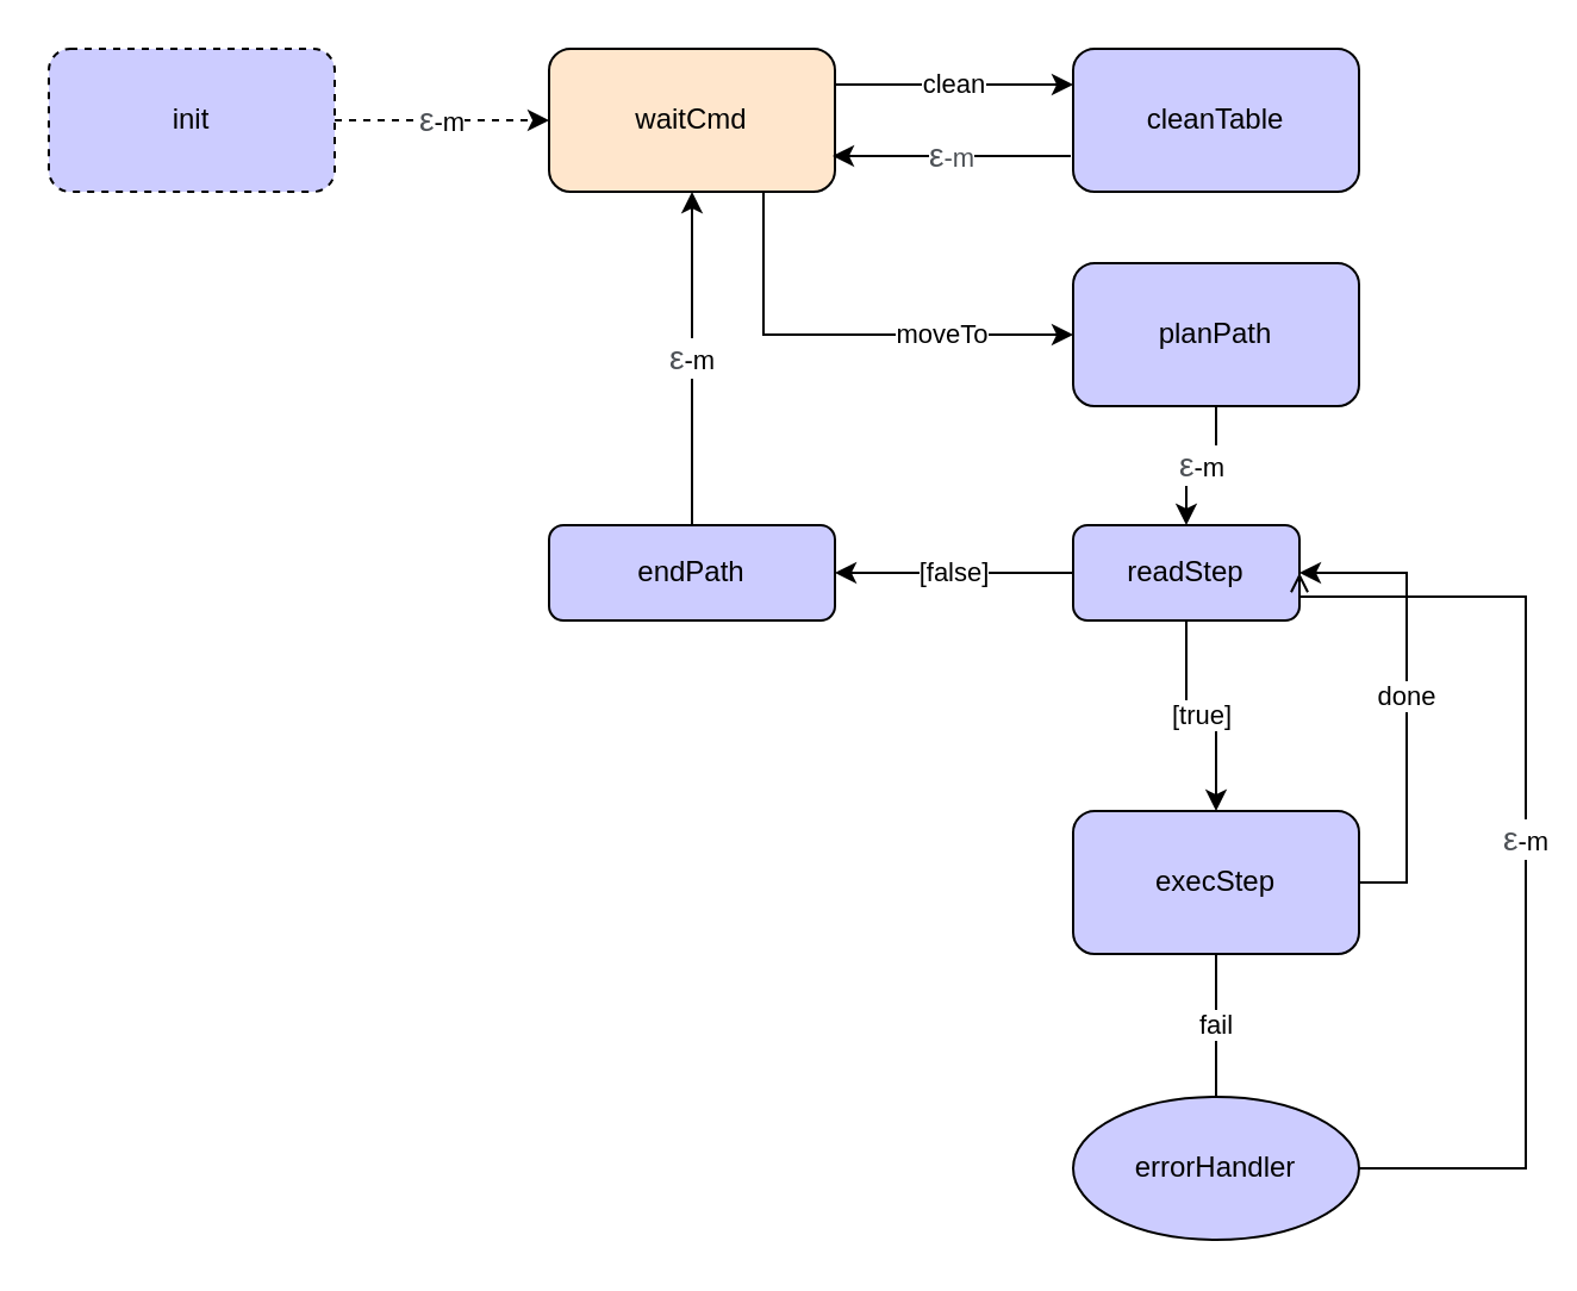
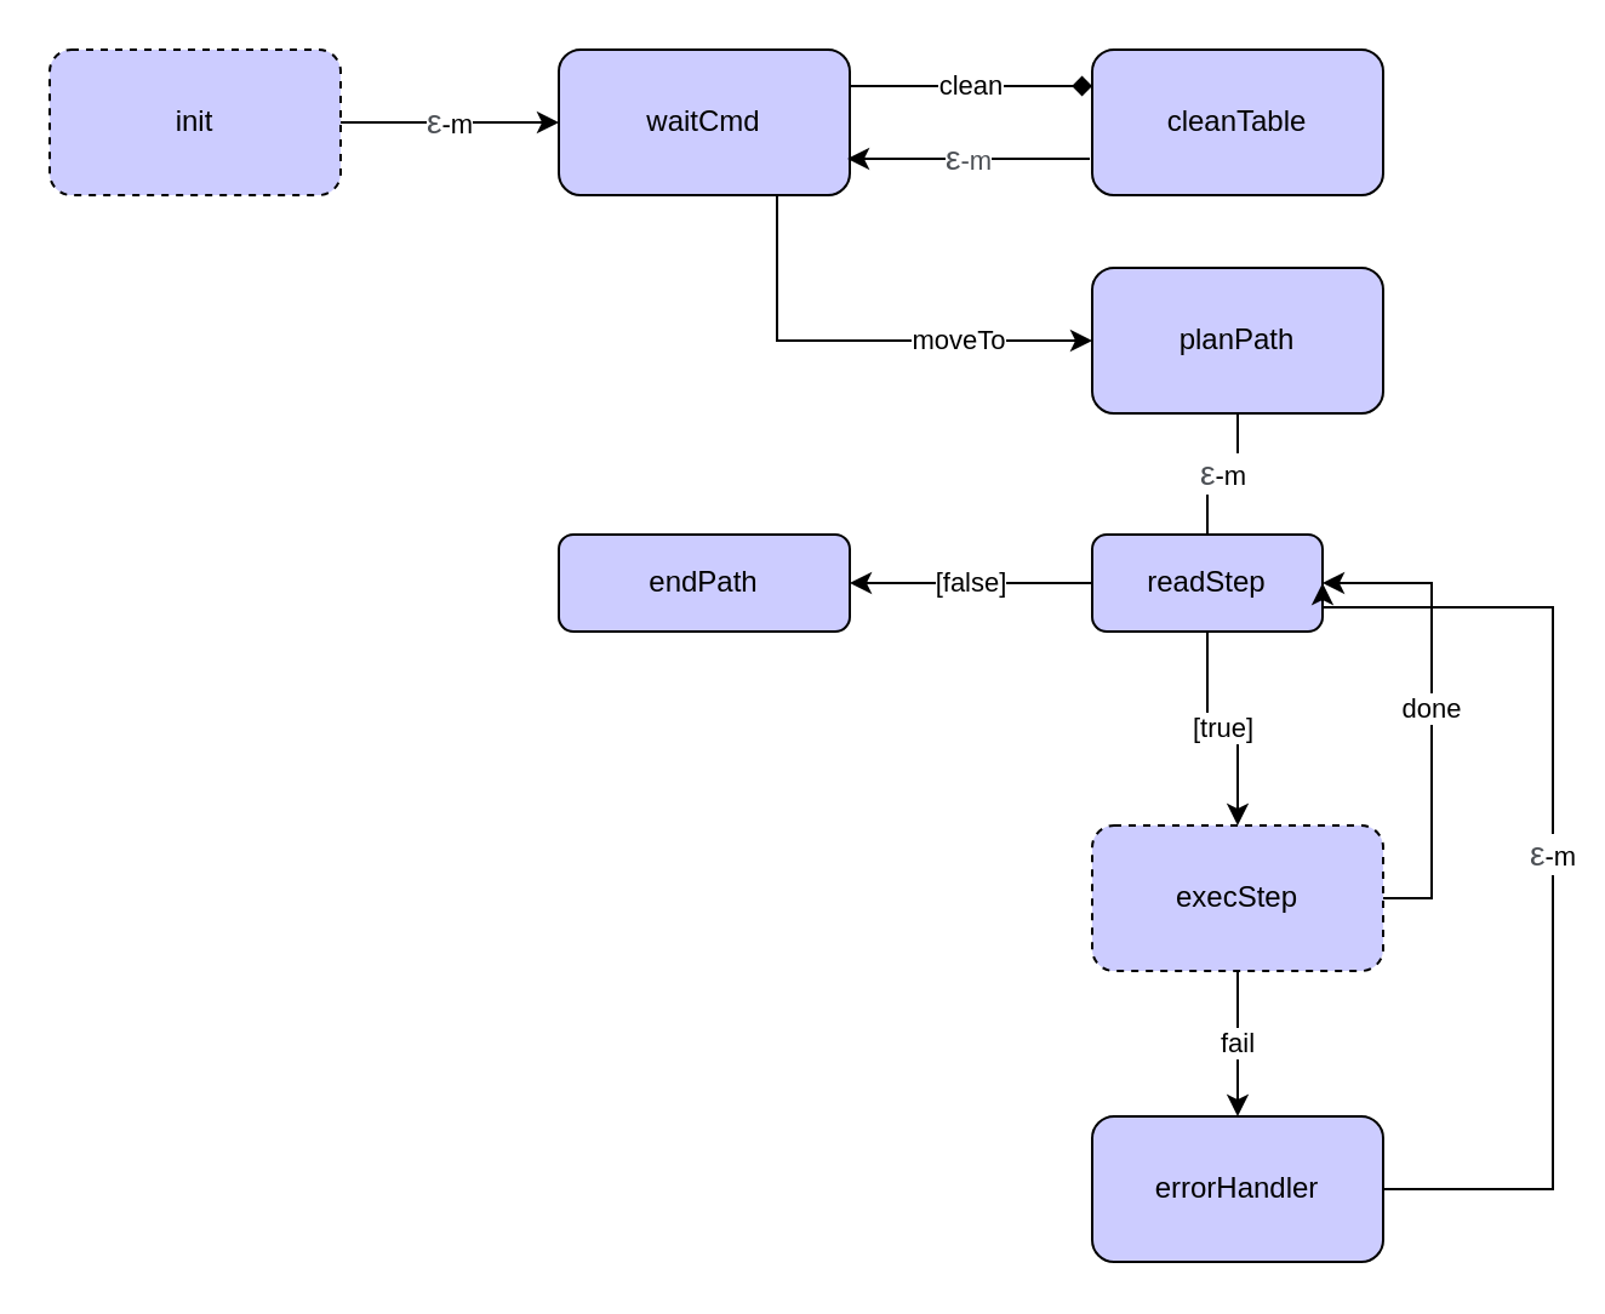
- <mxCell id="4" value="clean" style="edgeStyle=orthogonalEdgeStyle;rounded=0;orthogonalLoop=1;jettySize=auto;html=1;exitX=1;exitY=0.25;exitDx=0;exitDy=0;entryX=0;entryY=0.25;entryDx=0;entryDy=0;" edge="1" parent="1" source="6" target="16"><mxGeometry relative="1" as="geometry" /></mxCell>
+ <mxCell id="4" value="clean" style="edgeStyle=orthogonalEdgeStyle;rounded=0;orthogonalLoop=1;jettySize=auto;html=1;exitX=1;exitY=0.25;exitDx=0;exitDy=0;entryX=0;entryY=0.25;entryDx=0;entryDy=0;endArrow=diamond;" edge="1" parent="1" source="6" target="16"><mxGeometry relative="1" as="geometry" /></mxCell>
- <mxCell id="2" value="&lt;span style=&quot;color: rgb(77 , 81 , 86) ; font-family: &amp;#34;arial&amp;#34; , sans-serif ; font-size: 14px ; text-align: left&quot;&gt;ε&lt;/span&gt;-m" style="edgeStyle=orthogonalEdgeStyle;rounded=0;orthogonalLoop=1;jettySize=auto;html=1;exitX=1;exitY=0.5;exitDx=0;exitDy=0;entryX=0;entryY=0.5;entryDx=0;entryDy=0;dashed=1;" edge="1" parent="1" source="3" target="6"><mxGeometry relative="1" as="geometry" /></mxCell>
+ <mxCell id="2" value="&lt;span style=&quot;color: rgb(77 , 81 , 86) ; font-family: &amp;#34;arial&amp;#34; , sans-serif ; font-size: 14px ; text-align: left&quot;&gt;ε&lt;/span&gt;-m" style="edgeStyle=orthogonalEdgeStyle;rounded=0;orthogonalLoop=1;jettySize=auto;html=1;exitX=1;exitY=0.5;exitDx=0;exitDy=0;entryX=0;entryY=0.5;entryDx=0;entryDy=0;" edge="1" parent="1" source="3" target="6"><mxGeometry relative="1" as="geometry" /></mxCell>
- <mxCell id="6" value="waitCmd" style="rounded=1;whiteSpace=wrap;html=1;fillColor=#ffe6cc;" vertex="1" parent="1"><mxGeometry x="230" y="20" width="120" height="60" as="geometry" /></mxCell>
+ <mxCell id="6" value="waitCmd" style="rounded=1;whiteSpace=wrap;html=1;fillColor=#CCCCFF;" vertex="1" parent="1"><mxGeometry x="230" y="20" width="120" height="60" as="geometry" /></mxCell>
- <mxCell id="17" value="&lt;span style=&quot;color: rgb(77 , 81 , 86) ; font-family: &amp;#34;arial&amp;#34; , sans-serif ; font-size: 14px ; text-align: left&quot;&gt;ε&lt;/span&gt;-m" style="edgeStyle=orthogonalEdgeStyle;rounded=0;orthogonalLoop=1;jettySize=auto;html=1;exitX=0.5;exitY=0;exitDx=0;exitDy=0;entryX=0.5;entryY=1;entryDx=0;entryDy=0;" edge="1" parent="1" source="18" target="6"><mxGeometry relative="1" as="geometry" /></mxCell>
- <mxCell id="13" value="&lt;span style=&quot;color: rgb(77 , 81 , 86) ; font-family: &amp;#34;arial&amp;#34; , sans-serif ; font-size: 14px ; text-align: left&quot;&gt;ε&lt;/span&gt;-m" style="edgeStyle=orthogonalEdgeStyle;rounded=0;orthogonalLoop=1;jettySize=auto;html=1;exitX=0.5;exitY=1;exitDx=0;exitDy=0;entryX=0.5;entryY=0;entryDx=0;entryDy=0;" edge="1" parent="1" source="14" target="12"><mxGeometry relative="1" as="geometry" /></mxCell>
+ <mxCell id="13" value="&lt;span style=&quot;color: rgb(77 , 81 , 86) ; font-family: &amp;#34;arial&amp;#34; , sans-serif ; font-size: 14px ; text-align: left&quot;&gt;ε&lt;/span&gt;-m" style="edgeStyle=orthogonalEdgeStyle;rounded=0;orthogonalLoop=1;jettySize=auto;html=1;exitX=0.5;exitY=1;exitDx=0;exitDy=0;entryX=0.5;entryY=0;entryDx=0;entryDy=0;endArrow=none;" edge="1" parent="1" source="14" target="12"><mxGeometry relative="1" as="geometry" /></mxCell>
- <mxCell id="19" value="&lt;span style=&quot;color: rgb(77 , 81 , 86) ; font-family: &amp;#34;arial&amp;#34; , sans-serif ; font-size: 14px ; text-align: left&quot;&gt;ε&lt;/span&gt;-m" style="edgeStyle=orthogonalEdgeStyle;rounded=0;orthogonalLoop=1;jettySize=auto;html=1;exitX=1;exitY=0.5;exitDx=0;exitDy=0;entryX=1;entryY=0.5;entryDx=0;entryDy=0;endArrow=open;" edge="1" parent="1" source="20" target="12"><mxGeometry relative="1" as="geometry"><Array as="points"><mxPoint x="640" y="490" /><mxPoint x="640" y="250" /></Array></mxGeometry></mxCell>
+ <mxCell id="19" value="&lt;span style=&quot;color: rgb(77 , 81 , 86) ; font-family: &amp;#34;arial&amp;#34; , sans-serif ; font-size: 14px ; text-align: left&quot;&gt;ε&lt;/span&gt;-m" style="edgeStyle=orthogonalEdgeStyle;rounded=0;orthogonalLoop=1;jettySize=auto;html=1;exitX=1;exitY=0.5;exitDx=0;exitDy=0;entryX=1;entryY=0.5;entryDx=0;entryDy=0;" edge="1" parent="1" source="20" target="12"><mxGeometry relative="1" as="geometry"><Array as="points"><mxPoint x="640" y="490" /><mxPoint x="640" y="250" /></Array></mxGeometry></mxCell>
- <mxCell id="9" value="execStep" style="rounded=1;whiteSpace=wrap;html=1;fillColor=#CCCCFF;" vertex="1" parent="1"><mxGeometry x="450" y="340" width="120" height="60" as="geometry" /></mxCell>
+ <mxCell id="9" value="execStep" style="rounded=1;whiteSpace=wrap;html=1;fillColor=#CCCCFF;dashed=1;" vertex="1" parent="1"><mxGeometry x="450" y="340" width="120" height="60" as="geometry" /></mxCell>
- <mxCell id="7" value="fail" style="edgeStyle=orthogonalEdgeStyle;rounded=0;orthogonalLoop=1;jettySize=auto;html=1;exitX=0.5;exitY=1;exitDx=0;exitDy=0;entryX=0.5;entryY=0;entryDx=0;entryDy=0;endArrow=none;" edge="1" parent="1" source="9" target="20"><mxGeometry relative="1" as="geometry" /></mxCell>
+ <mxCell id="7" value="fail" style="edgeStyle=orthogonalEdgeStyle;rounded=0;orthogonalLoop=1;jettySize=auto;html=1;exitX=0.5;exitY=1;exitDx=0;exitDy=0;entryX=0.5;entryY=0;entryDx=0;entryDy=0;" edge="1" parent="1" source="9" target="20"><mxGeometry relative="1" as="geometry" /></mxCell>
- <mxCell id="20" value="errorHandler" style="ellipse;whiteSpace=wrap;html=1;fillColor=#CCCCFF;" vertex="1" parent="1"><mxGeometry x="450" y="460" width="120" height="60" as="geometry" /></mxCell>
+ <mxCell id="20" value="errorHandler" style="rounded=1;whiteSpace=wrap;html=1;fillColor=#CCCCFF;" vertex="1" parent="1"><mxGeometry x="450" y="460" width="120" height="60" as="geometry" /></mxCell>
